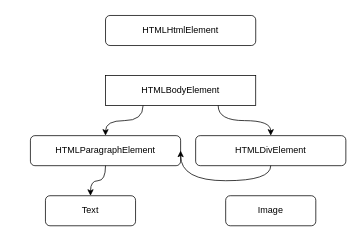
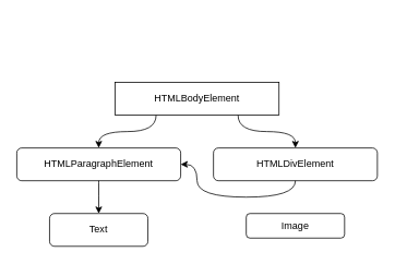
- <mxCell id="3" value="HTMLHtmlElement" style="rounded=1;whiteSpace=wrap;html=1;" vertex="1" parent="2"><mxGeometry x="120" width="200" height="40" as="geometry" /></mxCell>
- <mxCell id="7" value="HTMLParagraphElement" style="rounded=1;whiteSpace=wrap;html=1;" vertex="1" parent="2"><mxGeometry x="20" y="160" width="200" height="40" as="geometry" /></mxCell>
+ <mxCell id="7" value="HTMLParagraphElement" style="rounded=1;whiteSpace=wrap;html=1;" vertex="1" parent="2"><mxGeometry y="160" width="200" height="40" as="geometry" /></mxCell>
- <mxCell id="9" value="Image" style="rounded=1;whiteSpace=wrap;html=1;" vertex="1" parent="2"><mxGeometry x="280" y="240" width="120" height="40" as="geometry" /></mxCell>
+ <mxCell id="9" value="Image" style="rounded=1;whiteSpace=wrap;html=1;" vertex="1" parent="2"><mxGeometry x="280" y="240" width="120" height="30" as="geometry" /></mxCell>
